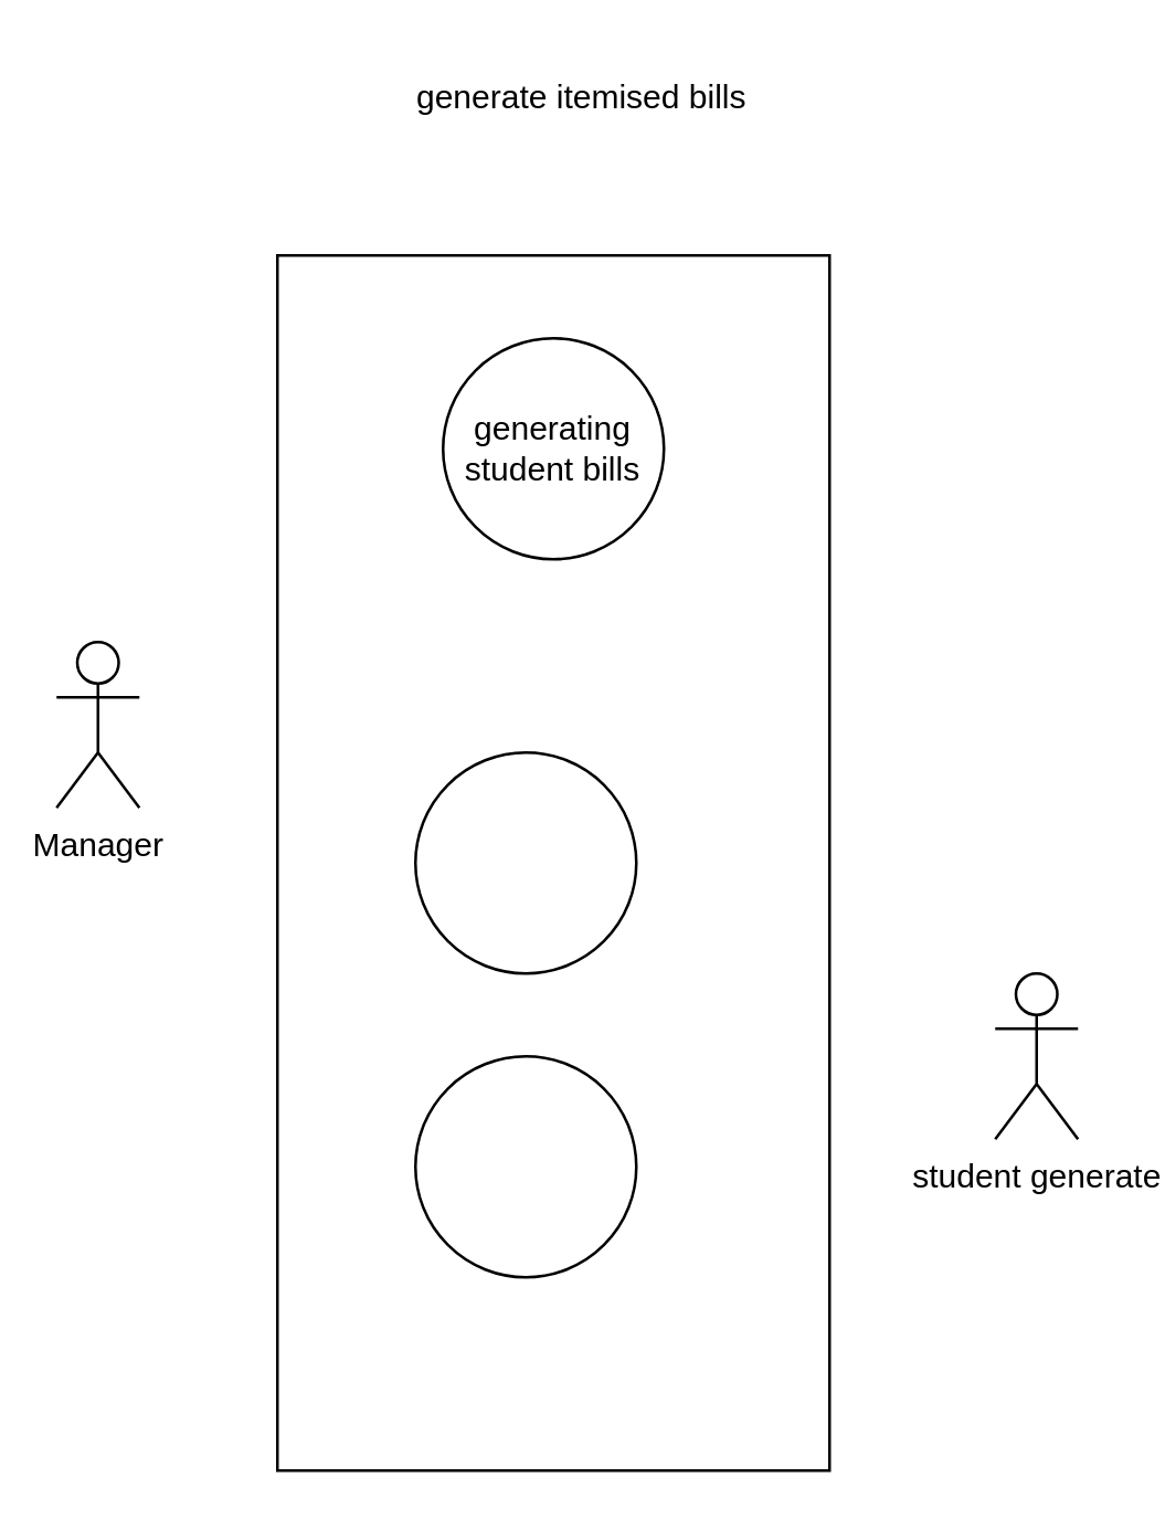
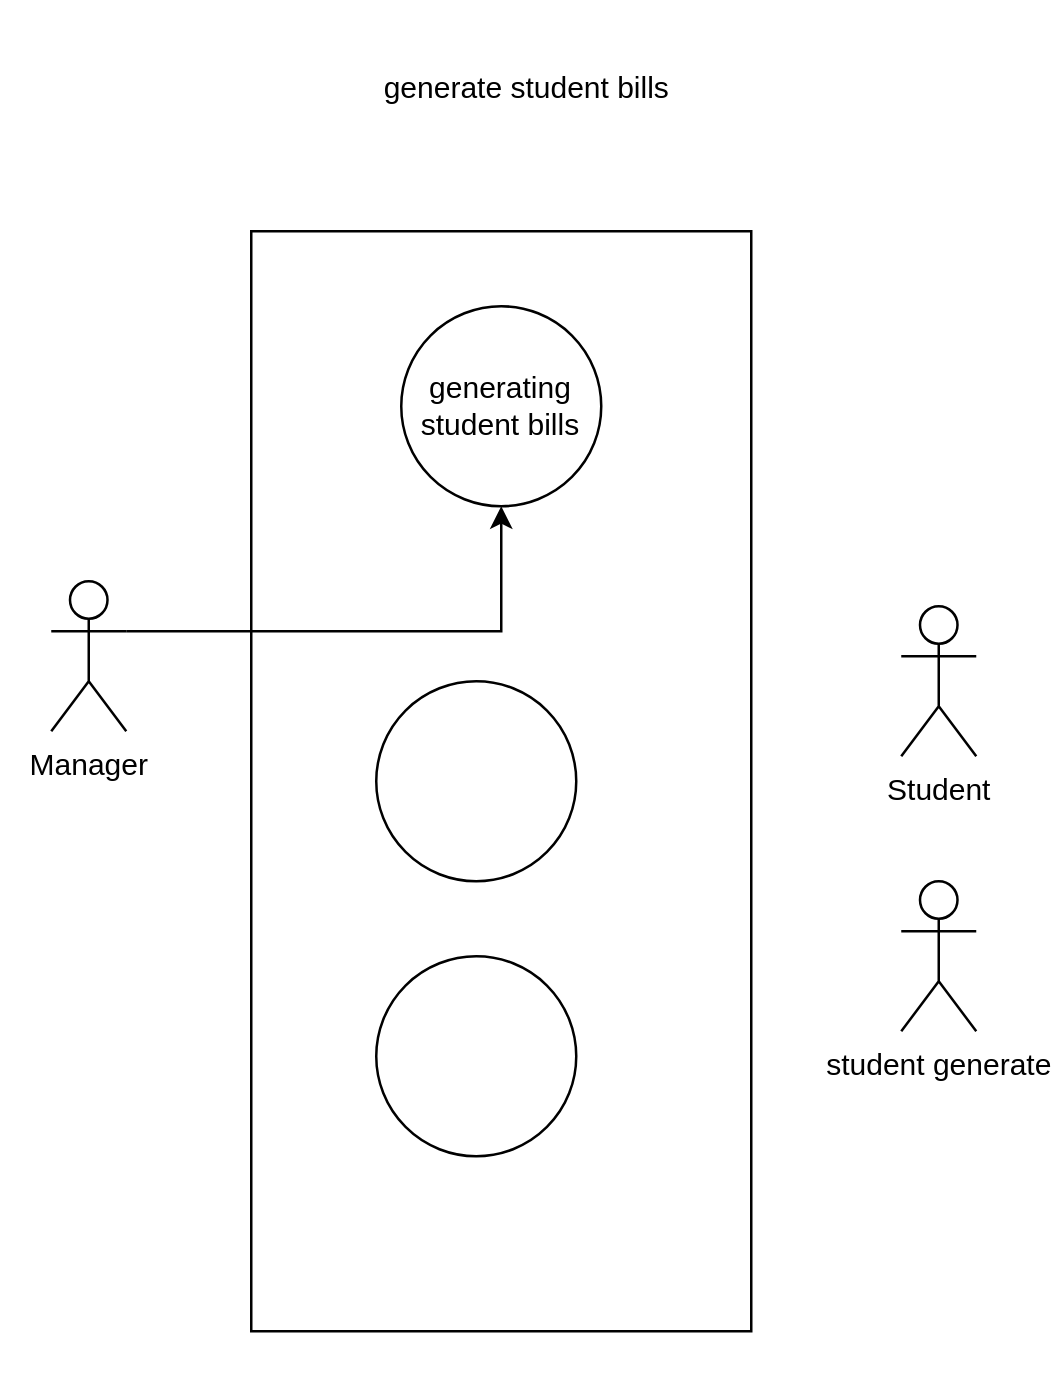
- <mxCell id="10" value="generate itemised bills" style="text;html=1;align=center;verticalAlign=middle;resizable=0;points=[];autosize=1;strokeColor=none;fillColor=none;" vertex="1" parent="1"><mxGeometry x="140" y="20" width="140" height="30" as="geometry" /></mxCell>
+ <mxCell id="10" value="generate student bills" style="text;html=1;align=center;verticalAlign=middle;resizable=0;points=[];autosize=1;strokeColor=none;fillColor=none;" vertex="1" parent="1"><mxGeometry x="140" y="20" width="140" height="30" as="geometry" /></mxCell>
+ <mxCell id="4" style="edgeStyle=orthogonalEdgeStyle;rounded=0;orthogonalLoop=1;jettySize=auto;html=1;exitX=1;exitY=0.333;exitDx=0;exitDy=0;exitPerimeter=0;" edge="1" parent="1" source="5" target="6"><mxGeometry relative="1" as="geometry" /></mxCell>
+ <mxCell id="7" value="Student" style="shape=umlActor;verticalLabelPosition=bottom;verticalAlign=top;html=1;outlineConnect=0;" vertex="1" parent="1"><mxGeometry x="360" y="242" width="30" height="60" as="geometry" /></mxCell>
